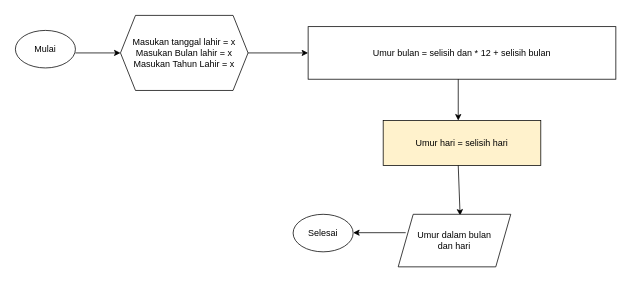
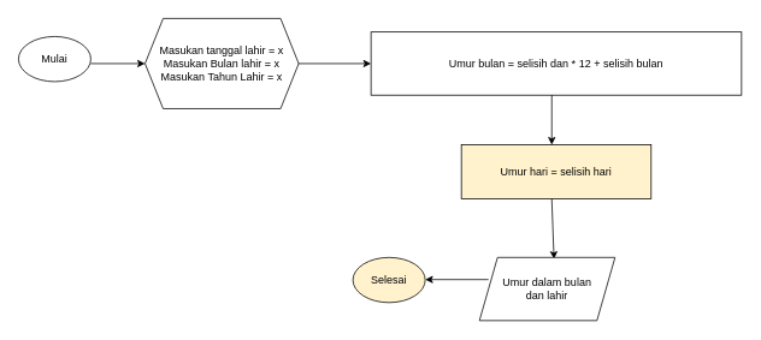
- <mxCell id="12" value="Selesai" style="ellipse;whiteSpace=wrap;html=1;" parent="1" vertex="1"><mxGeometry x="390" y="285" width="80" height="50" as="geometry" /></mxCell>
+ <mxCell id="12" value="Selesai" style="ellipse;whiteSpace=wrap;html=1;fillColor=#fff2cc;" parent="1" vertex="1"><mxGeometry x="390" y="285" width="80" height="50" as="geometry" /></mxCell>
- <mxCell id="10" value="Umur dalam bulan&lt;br&gt;dan hari" style="shape=parallelogram;perimeter=parallelogramPerimeter;whiteSpace=wrap;html=1;fixedSize=1;" parent="1" vertex="1"><mxGeometry x="530" y="285" width="150" height="70" as="geometry" /></mxCell>
+ <mxCell id="10" value="Umur dalam bulan&lt;br&gt;dan lahir" style="shape=parallelogram;perimeter=parallelogramPerimeter;whiteSpace=wrap;html=1;fixedSize=1;" parent="1" vertex="1"><mxGeometry x="530" y="285" width="150" height="70" as="geometry" /></mxCell>
